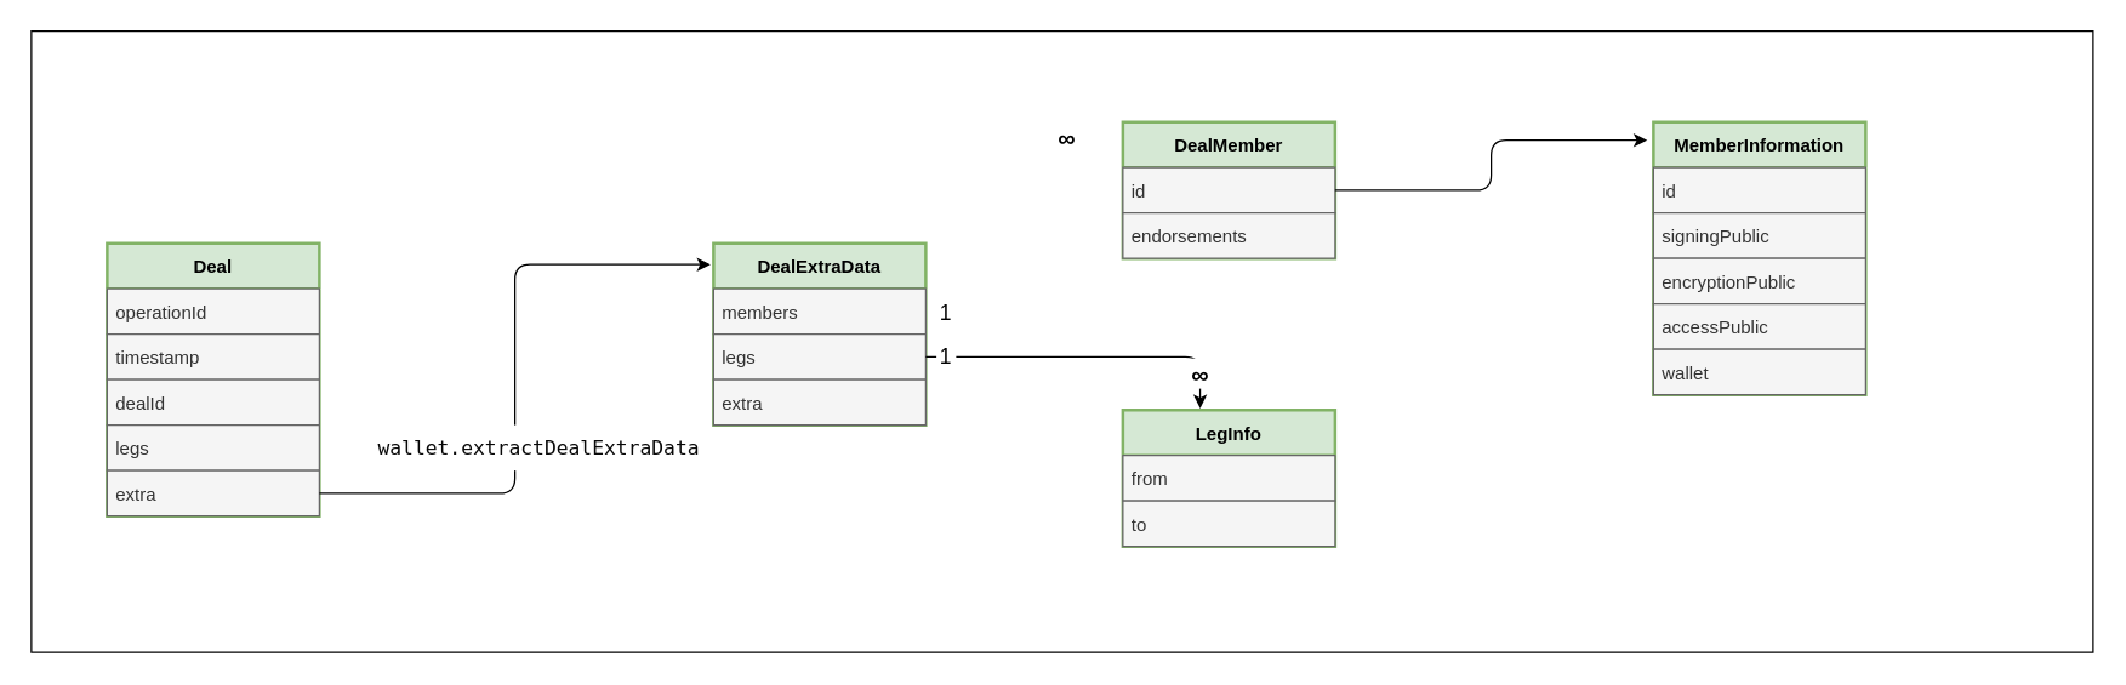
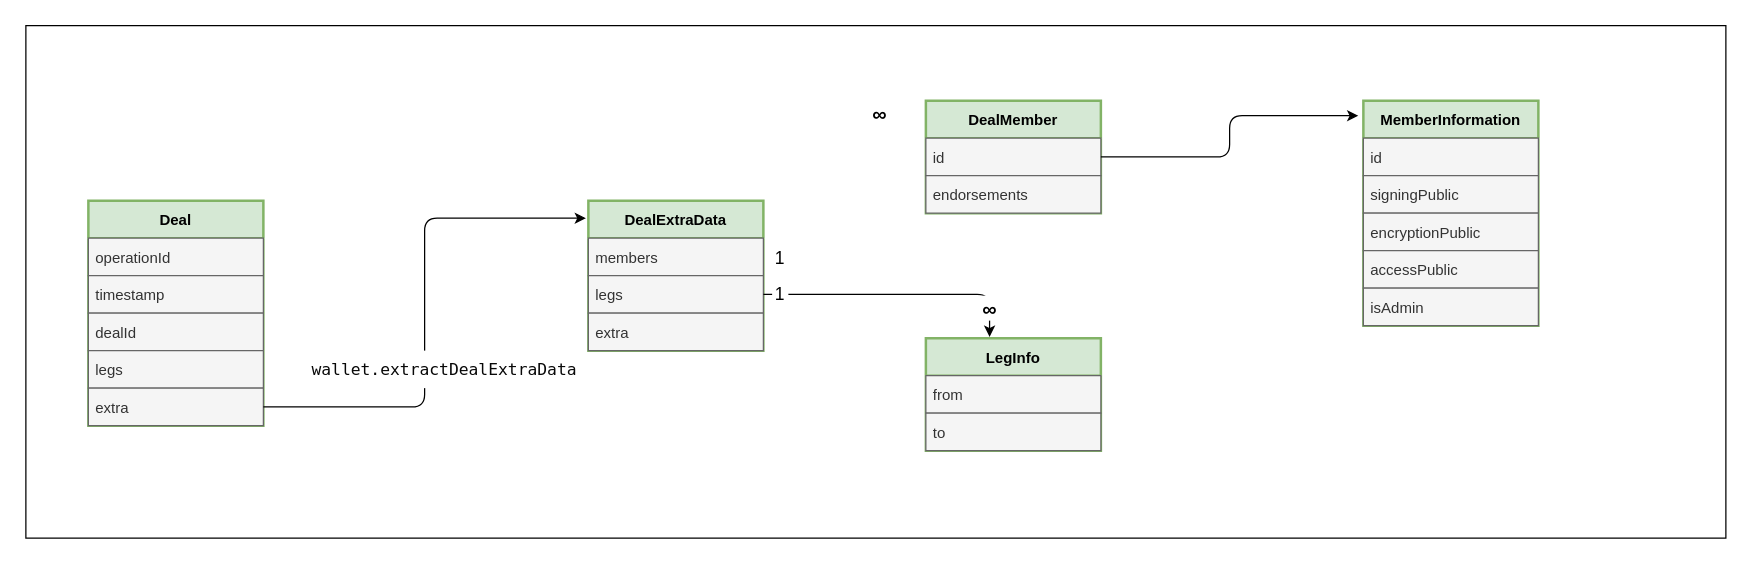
- <mxCell id="27" value="wallet" style="text;strokeColor=#666666;fillColor=#f5f5f5;align=left;verticalAlign=middle;spacingLeft=4;spacingRight=4;overflow=hidden;points=[[0,0.5],[1,0.5]];portConstraint=eastwest;rotatable=0;fontColor=#333333;" parent="22" vertex="1"><mxGeometry y="150" width="140" height="30" as="geometry" /></mxCell>
+ <mxCell id="27" value="isAdmin" style="text;strokeColor=#666666;fillColor=#f5f5f5;align=left;verticalAlign=middle;spacingLeft=4;spacingRight=4;overflow=hidden;points=[[0,0.5],[1,0.5]];portConstraint=eastwest;rotatable=0;fontColor=#333333;" parent="22" vertex="1"><mxGeometry y="150" width="140" height="30" as="geometry" /></mxCell>
